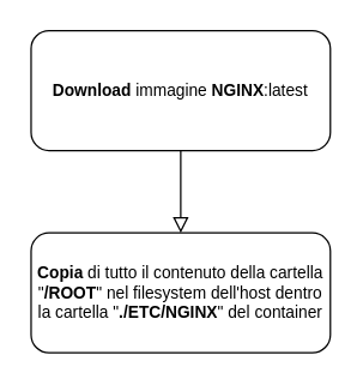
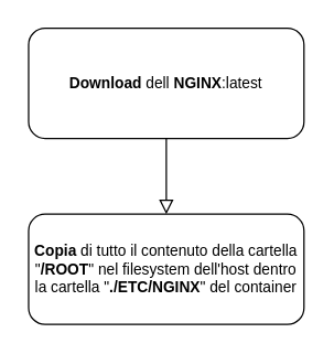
- <mxCell id="3" value="&lt;b&gt;Download&lt;/b&gt; immagine &lt;b&gt;NGINX&lt;/b&gt;:latest" style="rounded=1;whiteSpace=wrap;html=1;fontSize=11;glass=0;strokeWidth=1;shadow=0;" vertex="1" parent="1"><mxGeometry x="20" y="20" width="200" height="80" as="geometry" /></mxCell>
+ <mxCell id="3" value="&lt;b&gt;Download&lt;/b&gt; dell &lt;b&gt;NGINX&lt;/b&gt;:latest" style="rounded=1;whiteSpace=wrap;html=1;fontSize=11;glass=0;strokeWidth=1;shadow=0;" vertex="1" parent="1"><mxGeometry x="20" y="20" width="200" height="80" as="geometry" /></mxCell>
